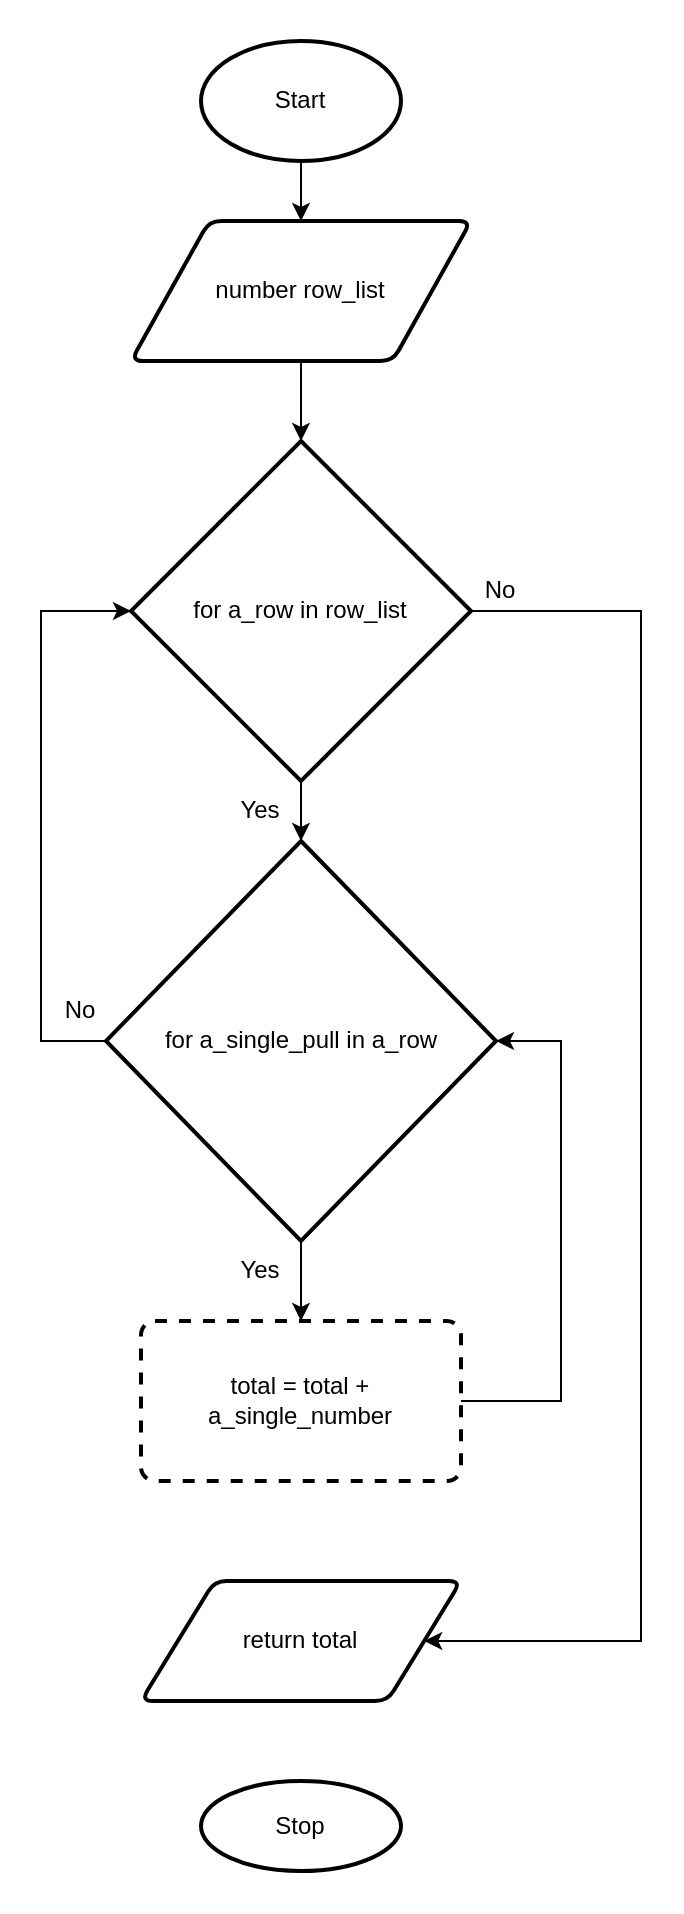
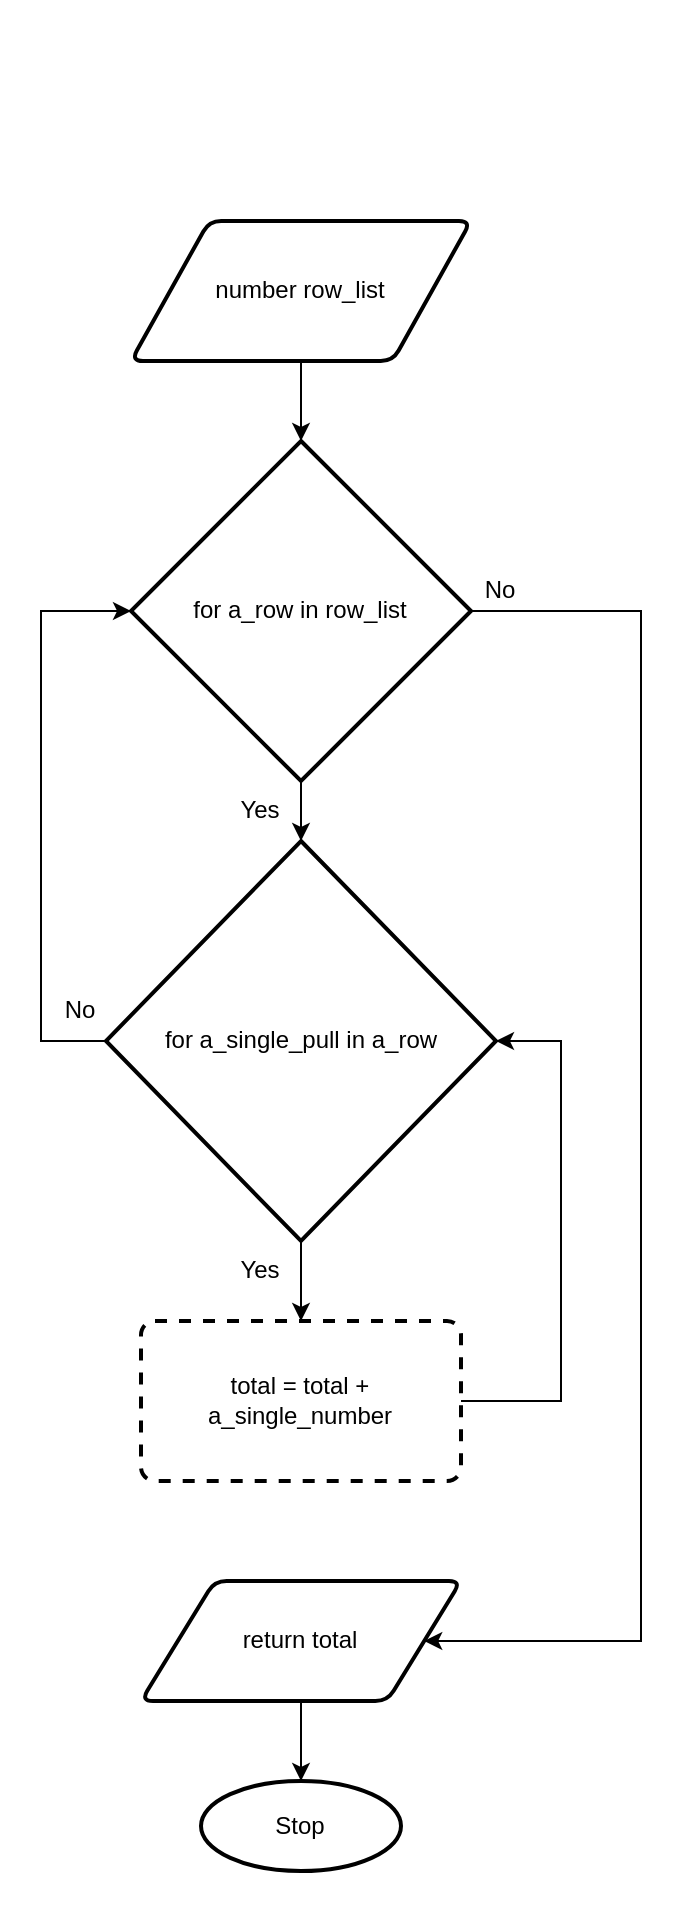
- <mxCell id="3" value="Start" style="strokeWidth=2;html=1;shape=mxgraph.flowchart.start_1;whiteSpace=wrap;" parent="1" vertex="1"><mxGeometry x="100" width="100" height="60" as="geometry" y="20" /></mxCell>
- <mxCell id="2" style="edgeStyle=none;html=1;exitX=0.5;exitY=1;exitDx=0;exitDy=0;exitPerimeter=0;entryX=0.5;entryY=0;entryDx=0;entryDy=0;" edge="1" parent="1" source="3" target="6"><mxGeometry relative="1" as="geometry" /></mxCell>
+ <mxCell id="15" style="edgeStyle=orthogonalEdgeStyle;rounded=0;html=1;exitX=0.5;exitY=1;exitDx=0;exitDy=0;entryX=0.5;entryY=0;entryDx=0;entryDy=0;entryPerimeter=0;" edge="1" parent="1" source="16" target="4"><mxGeometry relative="1" as="geometry" /></mxCell>
